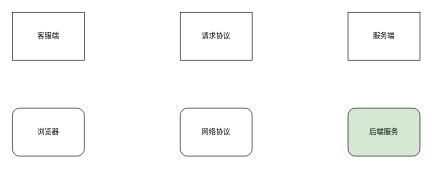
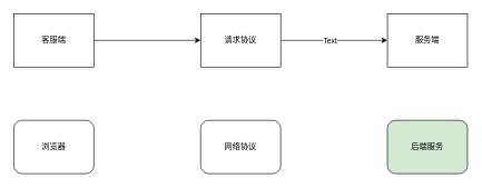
+ <mxCell id="2" style="edgeStyle=orthogonalEdgeStyle;rounded=0;orthogonalLoop=1;jettySize=auto;html=1;entryX=0;entryY=0.5;entryDx=0;entryDy=0;" parent="1" source="3" target="7" edge="1"><mxGeometry relative="1" as="geometry" /></mxCell>
+ <mxCell id="5" style="edgeStyle=orthogonalEdgeStyle;rounded=0;orthogonalLoop=1;jettySize=auto;html=1;entryX=0;entryY=0.5;entryDx=0;entryDy=0;" parent="1" source="7" target="4" edge="1"><mxGeometry relative="1" as="geometry" /></mxCell>
+ <mxCell id="6" value="Text" style="edgeLabel;html=1;align=center;verticalAlign=middle;resizable=0;points=[];" vertex="1" connectable="0" parent="5"><mxGeometry x="-0.087" relative="1" as="geometry"><mxPoint as="offset" /></mxGeometry></mxCell>
